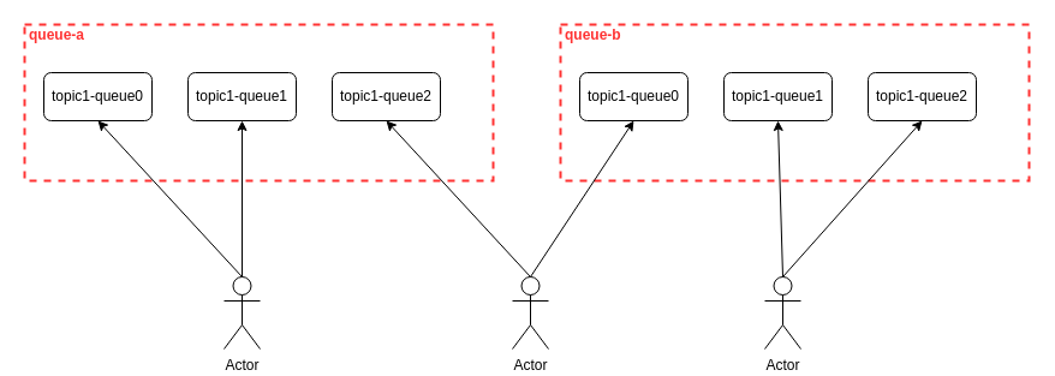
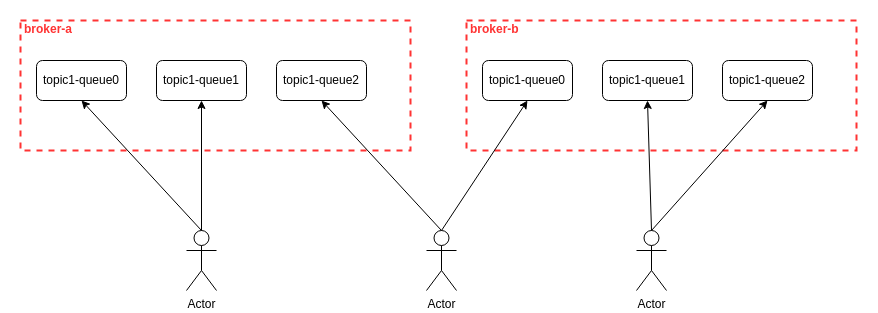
- <mxCell id="2" value="queue-a" style="html=1;fontColor=#FF3333;fontStyle=1;align=left;verticalAlign=top;spacing=0;labelBorderColor=none;fillColor=none;dashed=1;strokeWidth=2;strokeColor=#FF3333;spacingLeft=4;spacingTop=-3;" vertex="1" parent="1"><mxGeometry x="20" y="20" width="390" height="130" as="geometry" /></mxCell>
+ <mxCell id="2" value="broker-a" style="html=1;fontColor=#FF3333;fontStyle=1;align=left;verticalAlign=top;spacing=0;labelBorderColor=none;fillColor=none;dashed=1;strokeWidth=2;strokeColor=#FF3333;spacingLeft=4;spacingTop=-3;" vertex="1" parent="1"><mxGeometry x="20" y="20" width="390" height="130" as="geometry" /></mxCell>
- <mxCell id="12" value="queue-b" style="html=1;fontColor=#FF3333;fontStyle=1;align=left;verticalAlign=top;spacing=0;labelBorderColor=none;fillColor=none;dashed=1;strokeWidth=2;strokeColor=#FF3333;spacingLeft=4;spacingTop=-3;" vertex="1" parent="1"><mxGeometry x="466" y="20" width="390" height="130" as="geometry" /></mxCell>
+ <mxCell id="12" value="broker-b" style="html=1;fontColor=#FF3333;fontStyle=1;align=left;verticalAlign=top;spacing=0;labelBorderColor=none;fillColor=none;dashed=1;strokeWidth=2;strokeColor=#FF3333;spacingLeft=4;spacingTop=-3;" vertex="1" parent="1"><mxGeometry x="466" y="20" width="390" height="130" as="geometry" /></mxCell>
